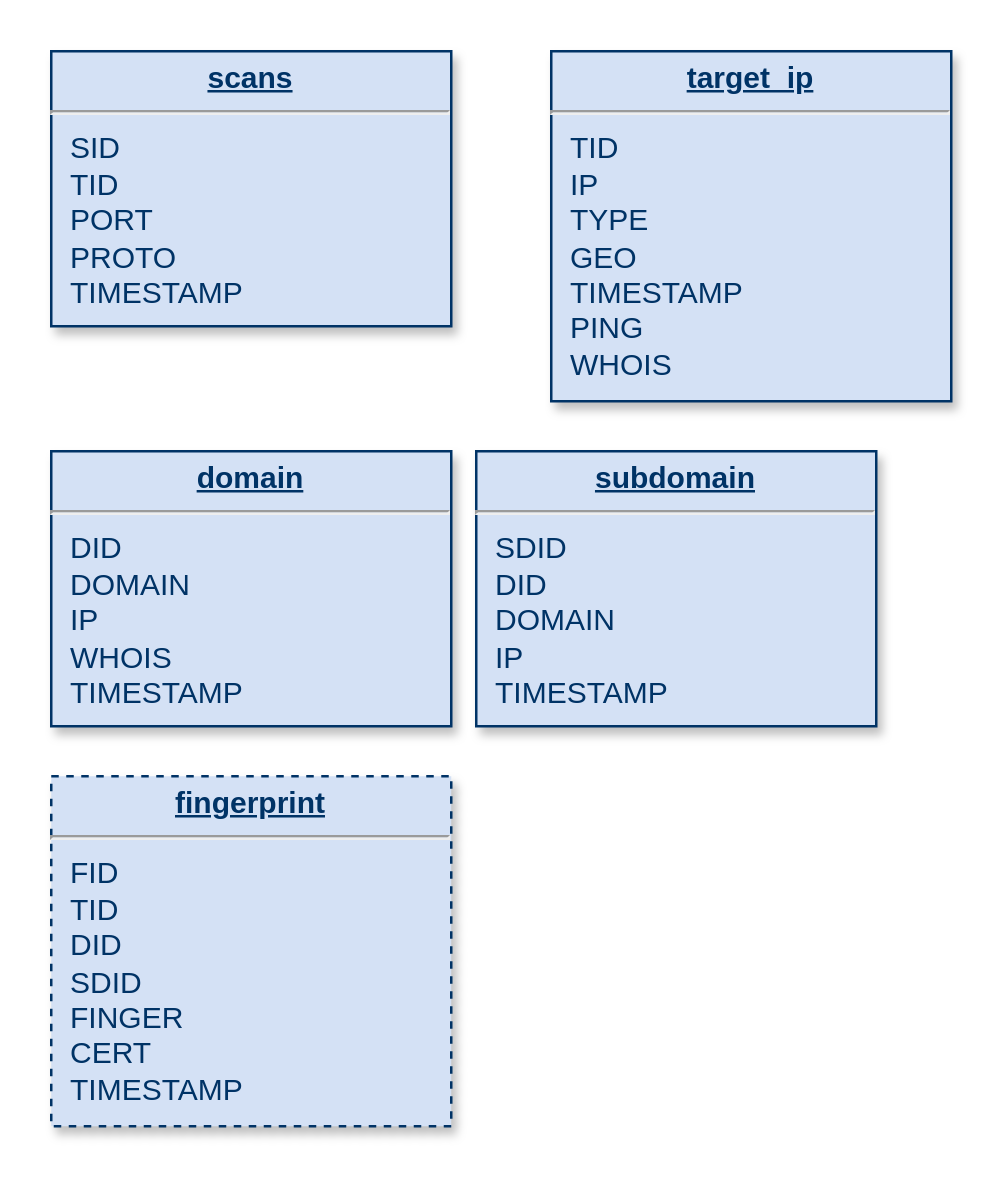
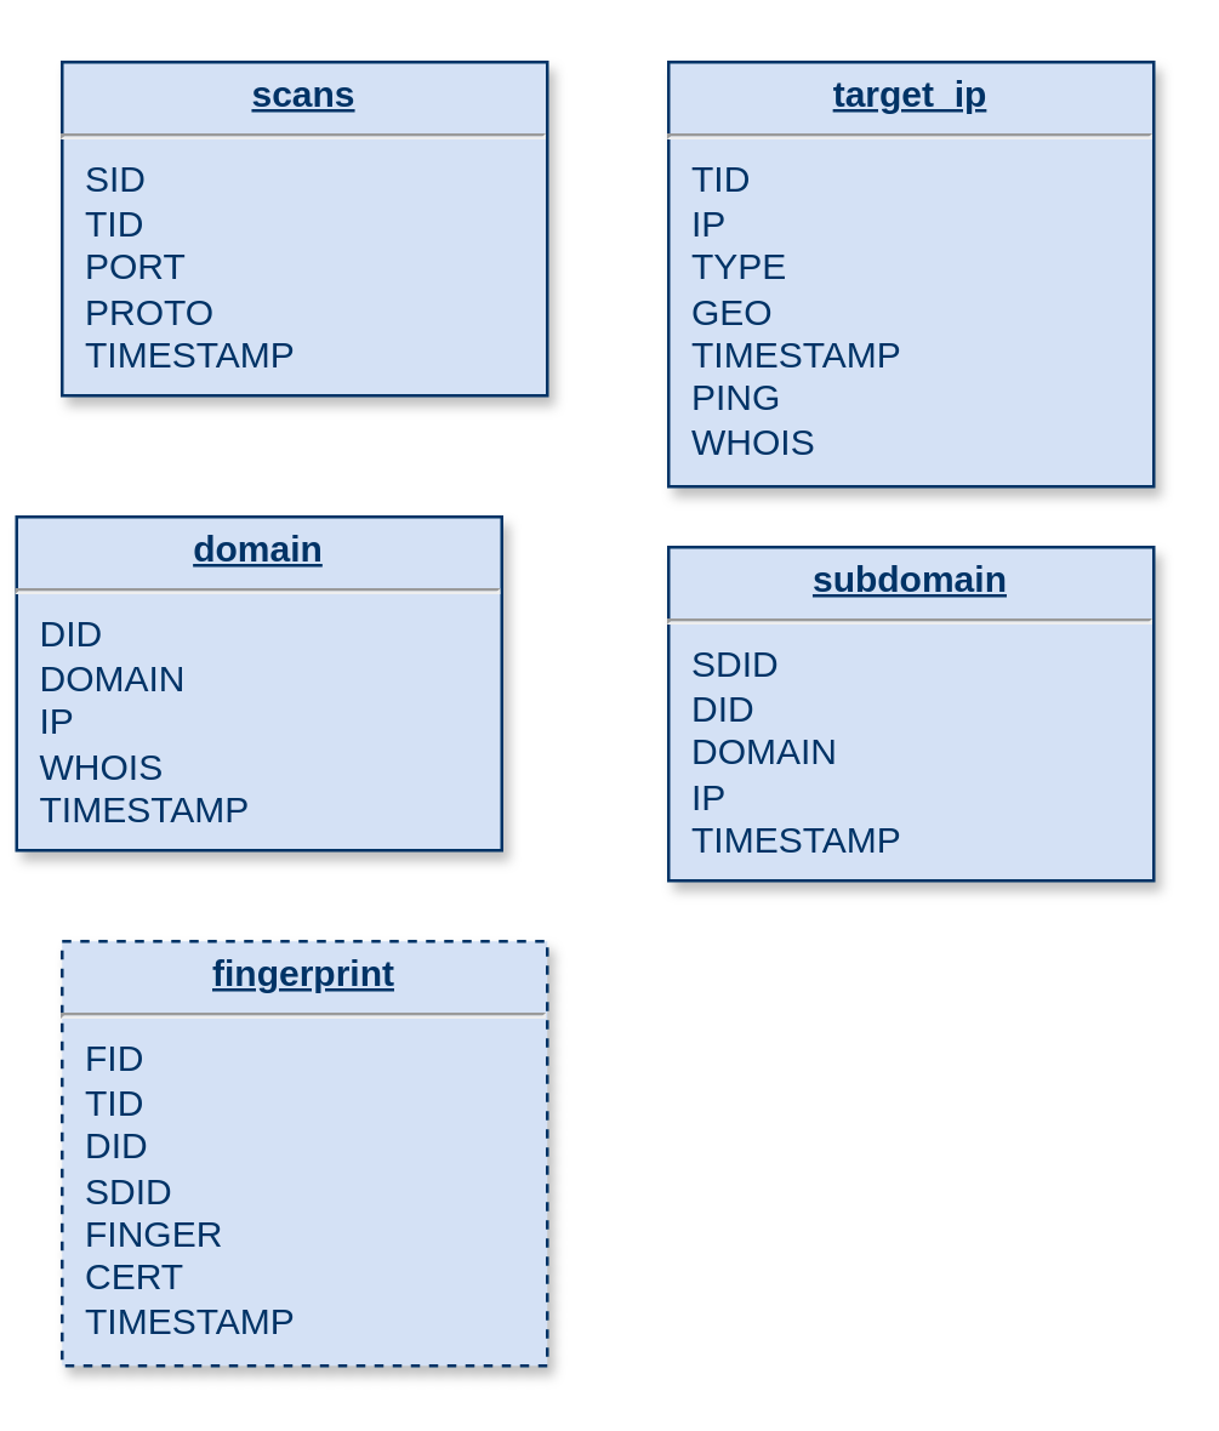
- <mxCell id="4" value="&lt;p style=&quot;border-color: var(--border-color); text-decoration-line: underline; margin: 4px 0px 0px; text-align: center;&quot;&gt;&lt;b style=&quot;border-color: var(--border-color);&quot;&gt;domain&lt;/b&gt;&lt;/p&gt;&lt;hr style=&quot;border-color: var(--border-color);&quot;&gt;&lt;p style=&quot;border-color: var(--border-color); margin: 0px 0px 0px 8px;&quot;&gt;DID&lt;/p&gt;&lt;p style=&quot;border-color: var(--border-color); margin: 0px 0px 0px 8px;&quot;&gt;DOMAIN&lt;/p&gt;&lt;p style=&quot;border-color: var(--border-color); margin: 0px 0px 0px 8px;&quot;&gt;IP&lt;/p&gt;&lt;p style=&quot;border-color: var(--border-color); margin: 0px 0px 0px 8px;&quot;&gt;WHOIS&lt;/p&gt;&lt;p style=&quot;border-color: var(--border-color); margin: 0px 0px 0px 8px;&quot;&gt;TIMESTAMP&lt;/p&gt;" style="verticalAlign=top;align=left;overflow=fill;fontSize=12;fontFamily=Helvetica;html=1;strokeColor=#003366;shadow=1;fillColor=#D4E1F5;fontColor=#003366" vertex="1" parent="1"><mxGeometry x="20" y="180" width="160" height="110" as="geometry" /></mxCell>
+ <mxCell id="4" value="&lt;p style=&quot;border-color: var(--border-color); text-decoration-line: underline; margin: 4px 0px 0px; text-align: center;&quot;&gt;&lt;b style=&quot;border-color: var(--border-color);&quot;&gt;domain&lt;/b&gt;&lt;/p&gt;&lt;hr style=&quot;border-color: var(--border-color);&quot;&gt;&lt;p style=&quot;border-color: var(--border-color); margin: 0px 0px 0px 8px;&quot;&gt;DID&lt;/p&gt;&lt;p style=&quot;border-color: var(--border-color); margin: 0px 0px 0px 8px;&quot;&gt;DOMAIN&lt;/p&gt;&lt;p style=&quot;border-color: var(--border-color); margin: 0px 0px 0px 8px;&quot;&gt;IP&lt;/p&gt;&lt;p style=&quot;border-color: var(--border-color); margin: 0px 0px 0px 8px;&quot;&gt;WHOIS&lt;/p&gt;&lt;p style=&quot;border-color: var(--border-color); margin: 0px 0px 0px 8px;&quot;&gt;TIMESTAMP&lt;/p&gt;" style="verticalAlign=top;align=left;overflow=fill;fontSize=12;fontFamily=Helvetica;html=1;strokeColor=#003366;shadow=1;fillColor=#D4E1F5;fontColor=#003366" vertex="1" parent="1"><mxGeometry x="5" y="170" width="160" height="110" as="geometry" /></mxCell>
- <mxCell id="5" value="&lt;p style=&quot;border-color: var(--border-color); text-decoration-line: underline; margin: 4px 0px 0px; text-align: center;&quot;&gt;&lt;b style=&quot;border-color: var(--border-color);&quot;&gt;subdomain&lt;/b&gt;&lt;/p&gt;&lt;hr style=&quot;border-color: var(--border-color);&quot;&gt;&lt;p style=&quot;border-color: var(--border-color); margin: 0px 0px 0px 8px;&quot;&gt;SDID&lt;/p&gt;&lt;p style=&quot;border-color: var(--border-color); margin: 0px 0px 0px 8px;&quot;&gt;DID&lt;/p&gt;&lt;p style=&quot;border-color: var(--border-color); margin: 0px 0px 0px 8px;&quot;&gt;DOMAIN&lt;/p&gt;&lt;p style=&quot;border-color: var(--border-color); margin: 0px 0px 0px 8px;&quot;&gt;IP&lt;/p&gt;&lt;p style=&quot;border-color: var(--border-color); margin: 0px 0px 0px 8px;&quot;&gt;TIMESTAMP&lt;/p&gt;" style="verticalAlign=top;align=left;overflow=fill;fontSize=12;fontFamily=Helvetica;html=1;strokeColor=#003366;shadow=1;fillColor=#D4E1F5;fontColor=#003366" vertex="1" parent="1"><mxGeometry x="190" y="180" width="160" height="110" as="geometry" /></mxCell>
+ <mxCell id="5" value="&lt;p style=&quot;border-color: var(--border-color); text-decoration-line: underline; margin: 4px 0px 0px; text-align: center;&quot;&gt;&lt;b style=&quot;border-color: var(--border-color);&quot;&gt;subdomain&lt;/b&gt;&lt;/p&gt;&lt;hr style=&quot;border-color: var(--border-color);&quot;&gt;&lt;p style=&quot;border-color: var(--border-color); margin: 0px 0px 0px 8px;&quot;&gt;SDID&lt;/p&gt;&lt;p style=&quot;border-color: var(--border-color); margin: 0px 0px 0px 8px;&quot;&gt;DID&lt;/p&gt;&lt;p style=&quot;border-color: var(--border-color); margin: 0px 0px 0px 8px;&quot;&gt;DOMAIN&lt;/p&gt;&lt;p style=&quot;border-color: var(--border-color); margin: 0px 0px 0px 8px;&quot;&gt;IP&lt;/p&gt;&lt;p style=&quot;border-color: var(--border-color); margin: 0px 0px 0px 8px;&quot;&gt;TIMESTAMP&lt;/p&gt;" style="verticalAlign=top;align=left;overflow=fill;fontSize=12;fontFamily=Helvetica;html=1;strokeColor=#003366;shadow=1;fillColor=#D4E1F5;fontColor=#003366" vertex="1" parent="1"><mxGeometry x="220" y="180" width="160" height="110" as="geometry" /></mxCell>
